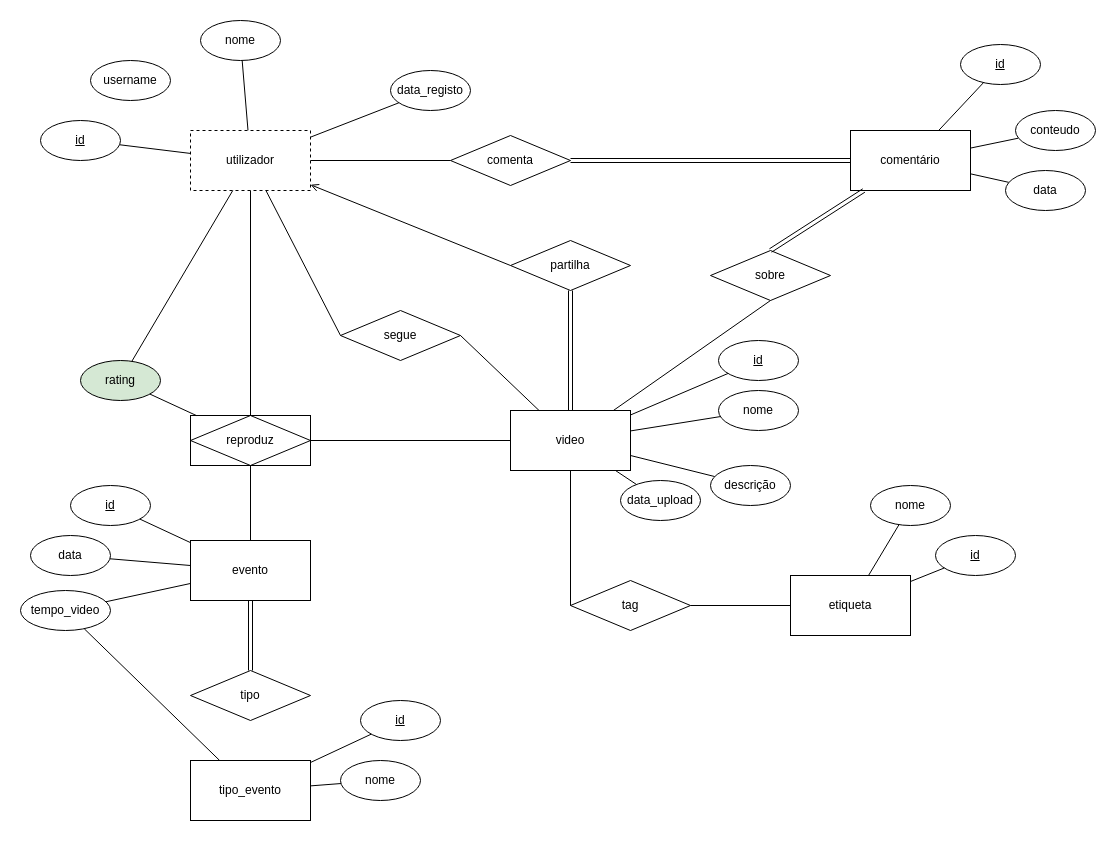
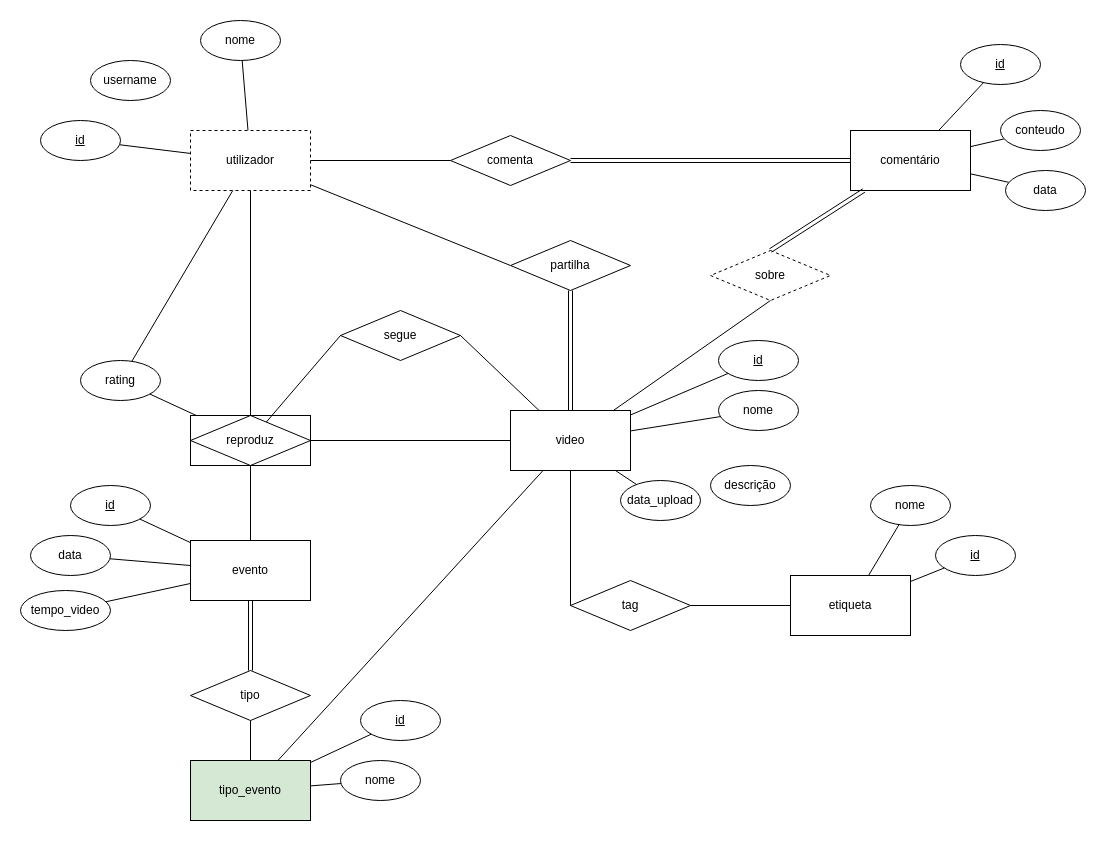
- <mxCell id="7" value="data_registo" style="ellipse;whiteSpace=wrap;html=1;" vertex="1" parent="1"><mxGeometry x="390" y="70" width="80" height="40" as="geometry" /></mxCell>
- <mxCell id="2" style="edgeStyle=none;rounded=0;orthogonalLoop=1;jettySize=auto;html=1;endArrow=none;endFill=0;" edge="1" parent="1" source="4" target="7"><mxGeometry relative="1" as="geometry" /></mxCell>
- <mxCell id="34" value="conteudo" style="ellipse;whiteSpace=wrap;html=1;" vertex="1" parent="1"><mxGeometry x="1015" y="110" width="80" height="40" as="geometry" /></mxCell>
+ <mxCell id="34" value="conteudo" style="ellipse;whiteSpace=wrap;html=1;" vertex="1" parent="1"><mxGeometry x="1000" y="110" width="80" height="40" as="geometry" /></mxCell>
- <mxCell id="29" value="" style="endArrow=open;html=1;exitX=0;exitY=0.5;exitDx=0;exitDy=0;" edge="1" parent="1" source="28" target="4"><mxGeometry width="50" height="50" relative="1" as="geometry"><mxPoint x="170" y="310" as="sourcePoint" /><mxPoint x="220" y="260" as="targetPoint" /></mxGeometry></mxCell>
+ <mxCell id="29" value="" style="endArrow=none;html=1;exitX=0;exitY=0.5;exitDx=0;exitDy=0;" edge="1" parent="1" source="28" target="4"><mxGeometry width="50" height="50" relative="1" as="geometry"><mxPoint x="170" y="310" as="sourcePoint" /><mxPoint x="220" y="260" as="targetPoint" /></mxGeometry></mxCell>
- <mxCell id="44" value="" style="endArrow=none;html=1;exitX=0;exitY=0.5;exitDx=0;exitDy=0;" edge="1" parent="1" source="42" target="4"><mxGeometry width="50" height="50" relative="1" as="geometry"><mxPoint x="110" y="380" as="sourcePoint" /><mxPoint x="160" y="330" as="targetPoint" /></mxGeometry></mxCell>
+ <mxCell id="44" value="" style="endArrow=none;html=1;exitX=0;exitY=0.5;exitDx=0;exitDy=0;" edge="1" parent="1" source="42" target="45"><mxGeometry width="50" height="50" relative="1" as="geometry"><mxPoint x="110" y="380" as="sourcePoint" /><mxPoint x="160" y="330" as="targetPoint" /></mxGeometry></mxCell>
- <mxCell id="39" value="sobre" style="rhombus;whiteSpace=wrap;html=1;" vertex="1" parent="1"><mxGeometry x="710" y="250" width="120" height="50" as="geometry" /></mxCell>
+ <mxCell id="39" value="sobre" style="rhombus;whiteSpace=wrap;html=1;dashed=1;" vertex="1" parent="1"><mxGeometry x="710" y="250" width="120" height="50" as="geometry" /></mxCell>
- <mxCell id="65" value="rating" style="ellipse;whiteSpace=wrap;html=1;fillColor=#d5e8d4;" vertex="1" parent="1"><mxGeometry x="80" y="360" width="80" height="40" as="geometry" /></mxCell>
+ <mxCell id="65" value="rating" style="ellipse;whiteSpace=wrap;html=1;" vertex="1" parent="1"><mxGeometry x="80" y="360" width="80" height="40" as="geometry" /></mxCell>
- <mxCell id="10" style="edgeStyle=none;rounded=0;orthogonalLoop=1;jettySize=auto;html=1;endArrow=none;endFill=0;" edge="1" parent="1" source="12" target="15"><mxGeometry relative="1" as="geometry" /></mxCell>
+ <mxCell id="10" style="edgeStyle=none;rounded=0;orthogonalLoop=1;jettySize=auto;html=1;endArrow=none;endFill=0;" edge="1" parent="1" source="12" target="55"><mxGeometry relative="1" as="geometry" /></mxCell>
- <mxCell id="59" value="" style="endArrow=none;html=1;" edge="1" parent="1" source="55" target="49"><mxGeometry width="50" height="50" relative="1" as="geometry"><mxPoint x="130" y="780" as="sourcePoint" /><mxPoint x="180" y="730" as="targetPoint" /></mxGeometry></mxCell>
+ <mxCell id="59" value="" style="endArrow=none;html=1;" edge="1" parent="1" source="55" target="58"><mxGeometry width="50" height="50" relative="1" as="geometry"><mxPoint x="130" y="780" as="sourcePoint" /><mxPoint x="180" y="730" as="targetPoint" /></mxGeometry></mxCell>
- <mxCell id="55" value="tipo_evento" style="rounded=0;whiteSpace=wrap;html=1;" vertex="1" parent="1"><mxGeometry x="190" y="760" width="120" height="60" as="geometry" /></mxCell>
+ <mxCell id="55" value="tipo_evento" style="rounded=0;whiteSpace=wrap;html=1;fillColor=#d5e8d4;" vertex="1" parent="1"><mxGeometry x="190" y="760" width="120" height="60" as="geometry" /></mxCell>
